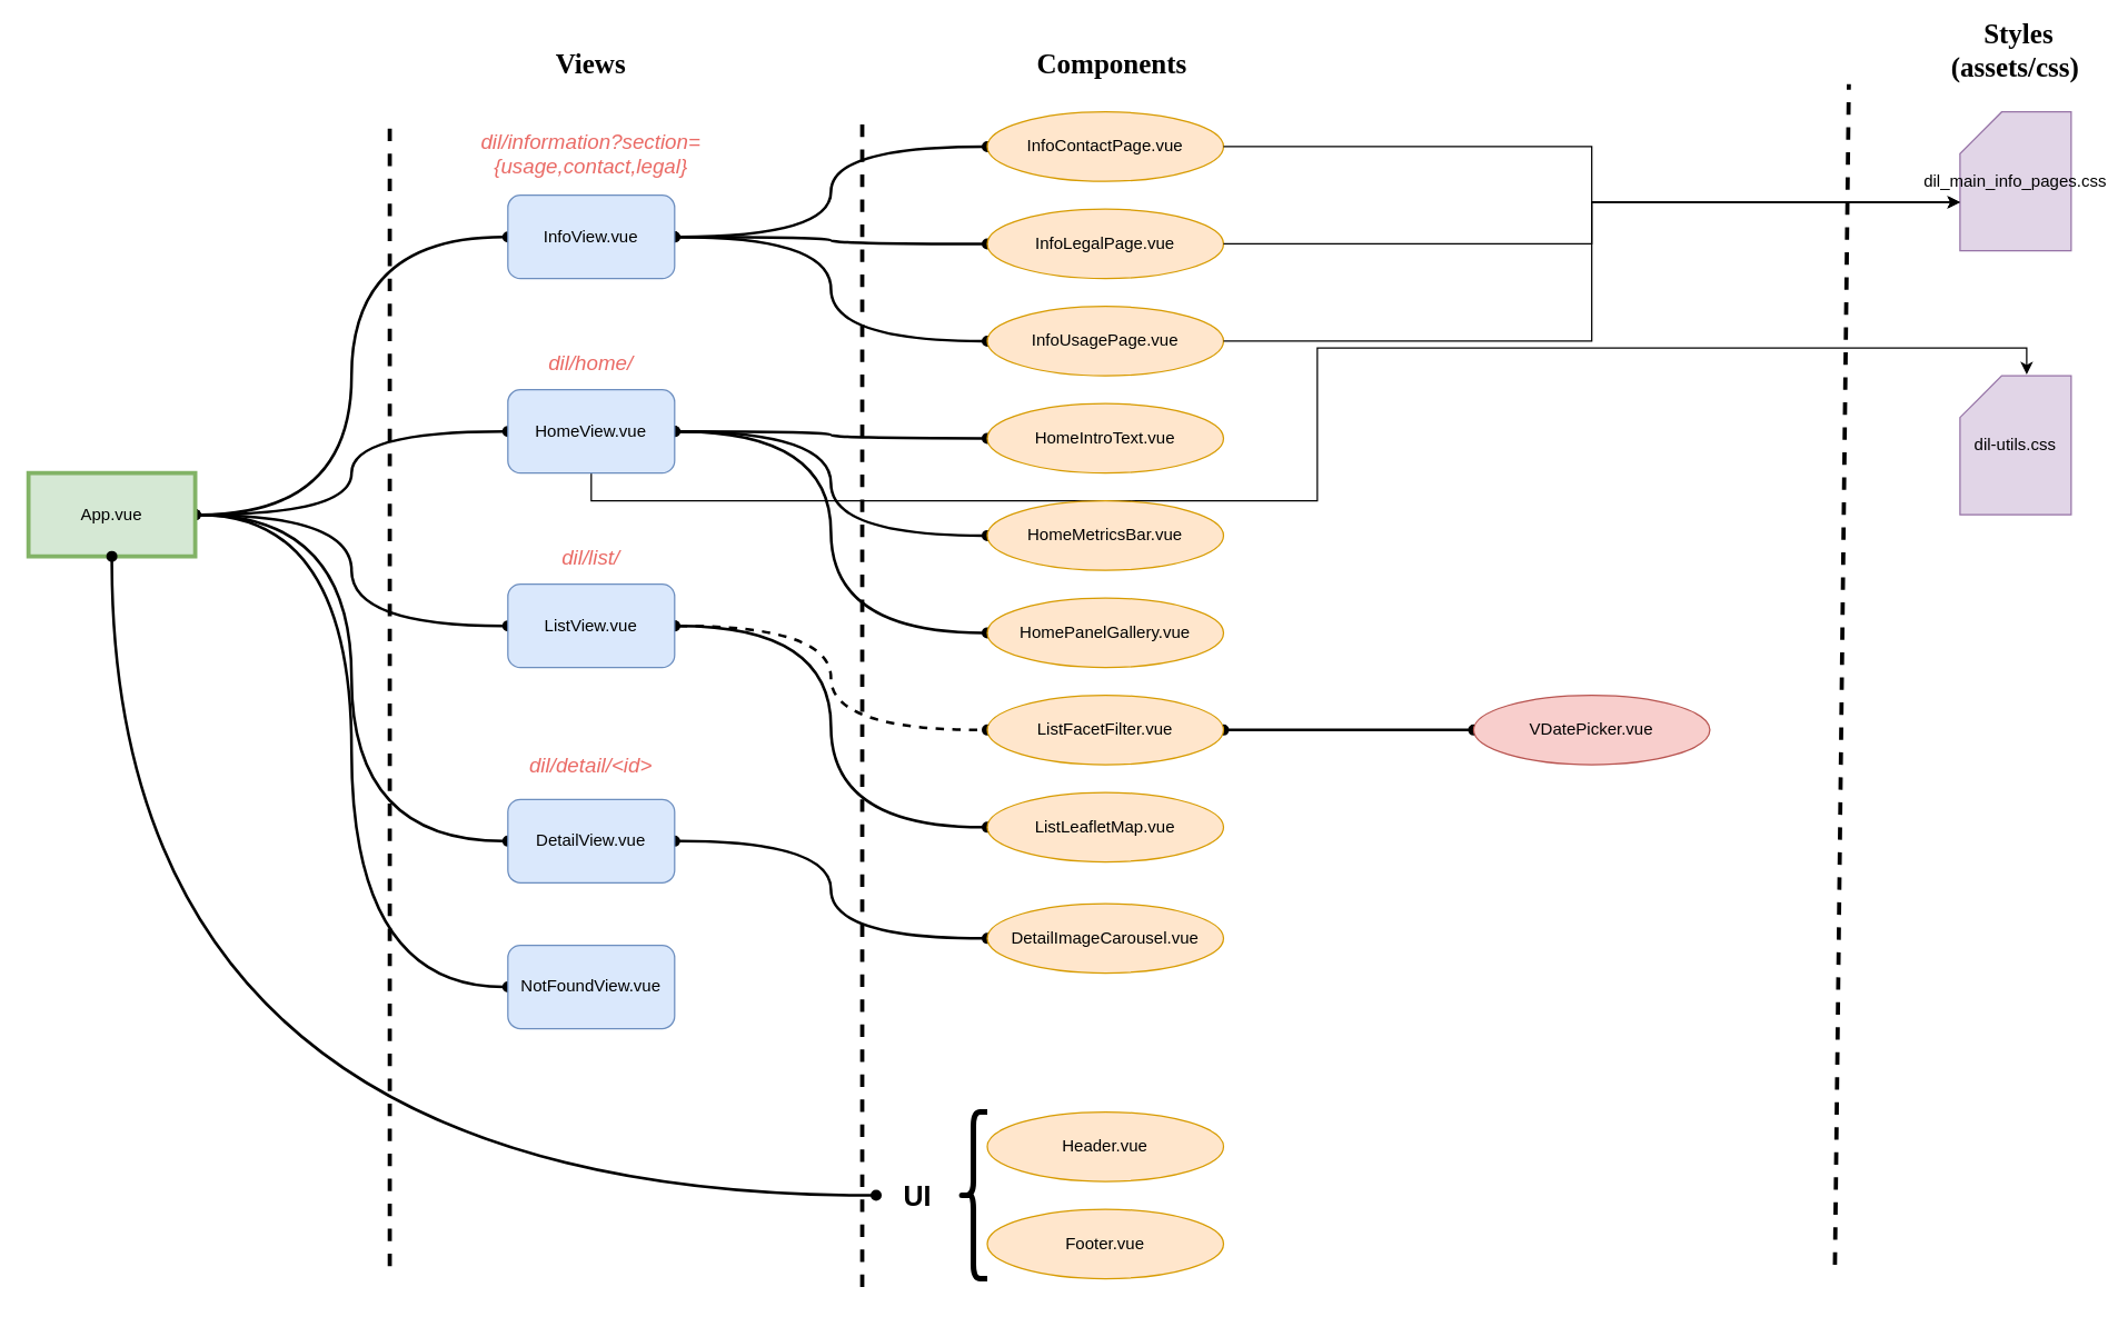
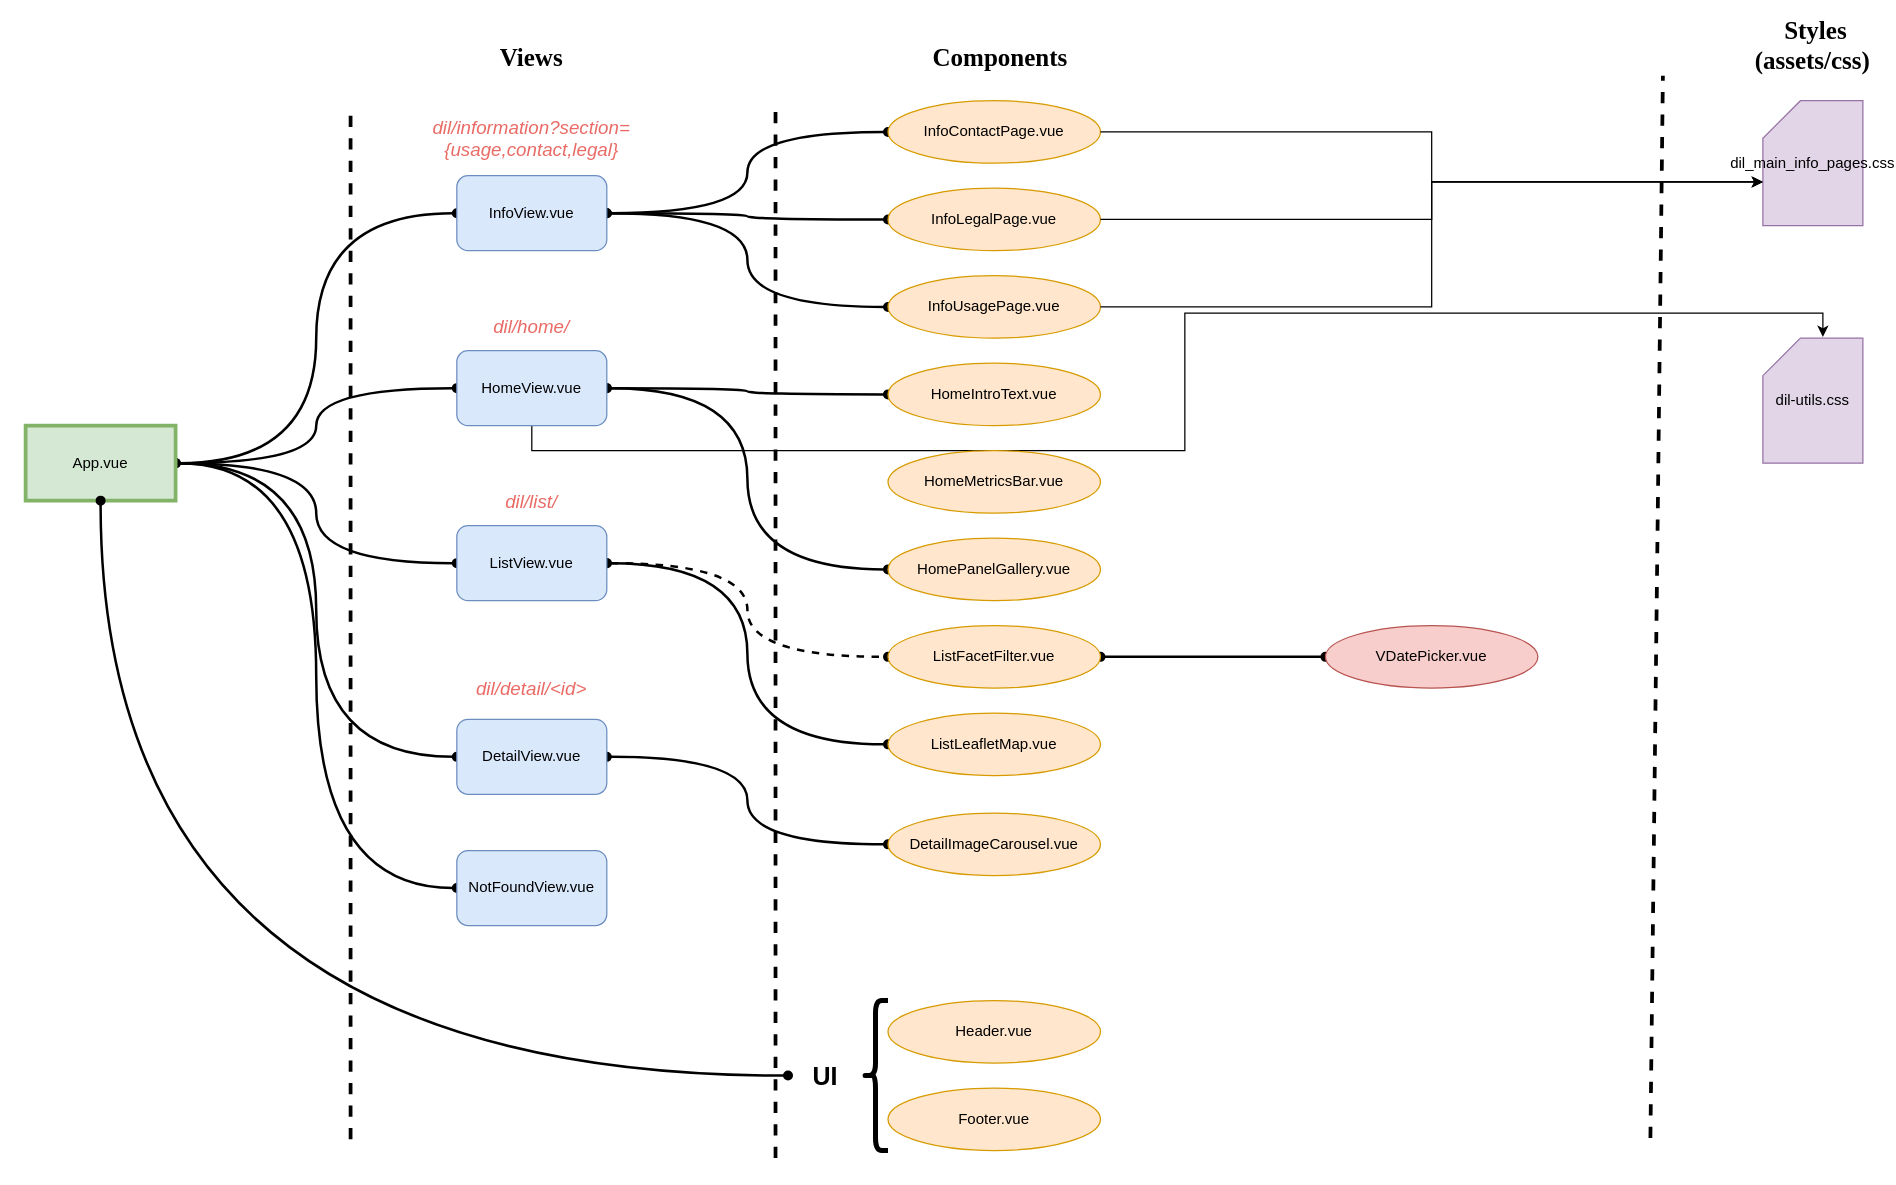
- <mxCell id="28" style="edgeStyle=orthogonalEdgeStyle;rounded=0;orthogonalLoop=1;jettySize=auto;html=1;exitX=1;exitY=0.5;exitDx=0;exitDy=0;entryX=0;entryY=0.5;entryDx=0;entryDy=0;curved=1;strokeWidth=2;startArrow=oval;startFill=1;endArrow=oval;endFill=1;" edge="1" parent="1" source="30" target="34"><mxGeometry relative="1" as="geometry" /></mxCell>
